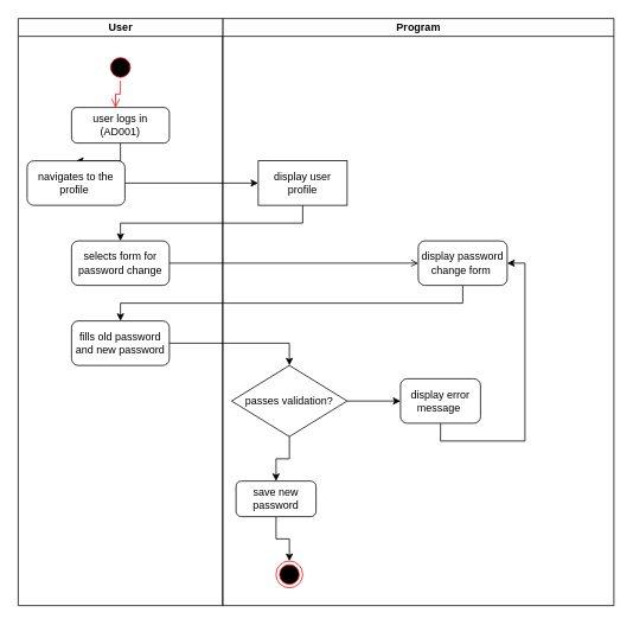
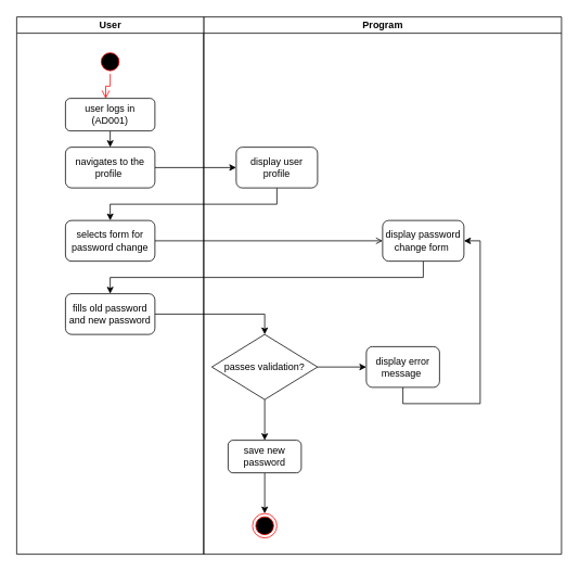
- <mxCell id="6" value="navigates to the profile&amp;nbsp;" style="rounded=1;whiteSpace=wrap;html=1;" vertex="1" parent="1"><mxGeometry x="30" y="180" width="110" height="50" as="geometry" /></mxCell>
+ <mxCell id="6" value="navigates to the profile&amp;nbsp;" style="rounded=1;whiteSpace=wrap;html=1;" vertex="1" parent="1"><mxGeometry x="80" y="180" width="110" height="50" as="geometry" /></mxCell>
- <mxCell id="20" value="display user profile" style="whiteSpace=wrap;html=1;rounded=0;" vertex="1" parent="18"><mxGeometry x="40" y="160" width="100" height="50" as="geometry" /></mxCell>
+ <mxCell id="20" value="display user profile" style="rounded=1;whiteSpace=wrap;html=1;" vertex="1" parent="18"><mxGeometry x="40" y="160" width="100" height="50" as="geometry" /></mxCell>
- <mxCell id="22" value="save new password" style="rounded=1;whiteSpace=wrap;html=1;" vertex="1" parent="18"><mxGeometry x="15" y="520" width="90" height="40" as="geometry" /></mxCell>
+ <mxCell id="22" value="save new password" style="rounded=1;whiteSpace=wrap;html=1;" vertex="1" parent="18"><mxGeometry x="30" y="520" width="90" height="40" as="geometry" /></mxCell>
